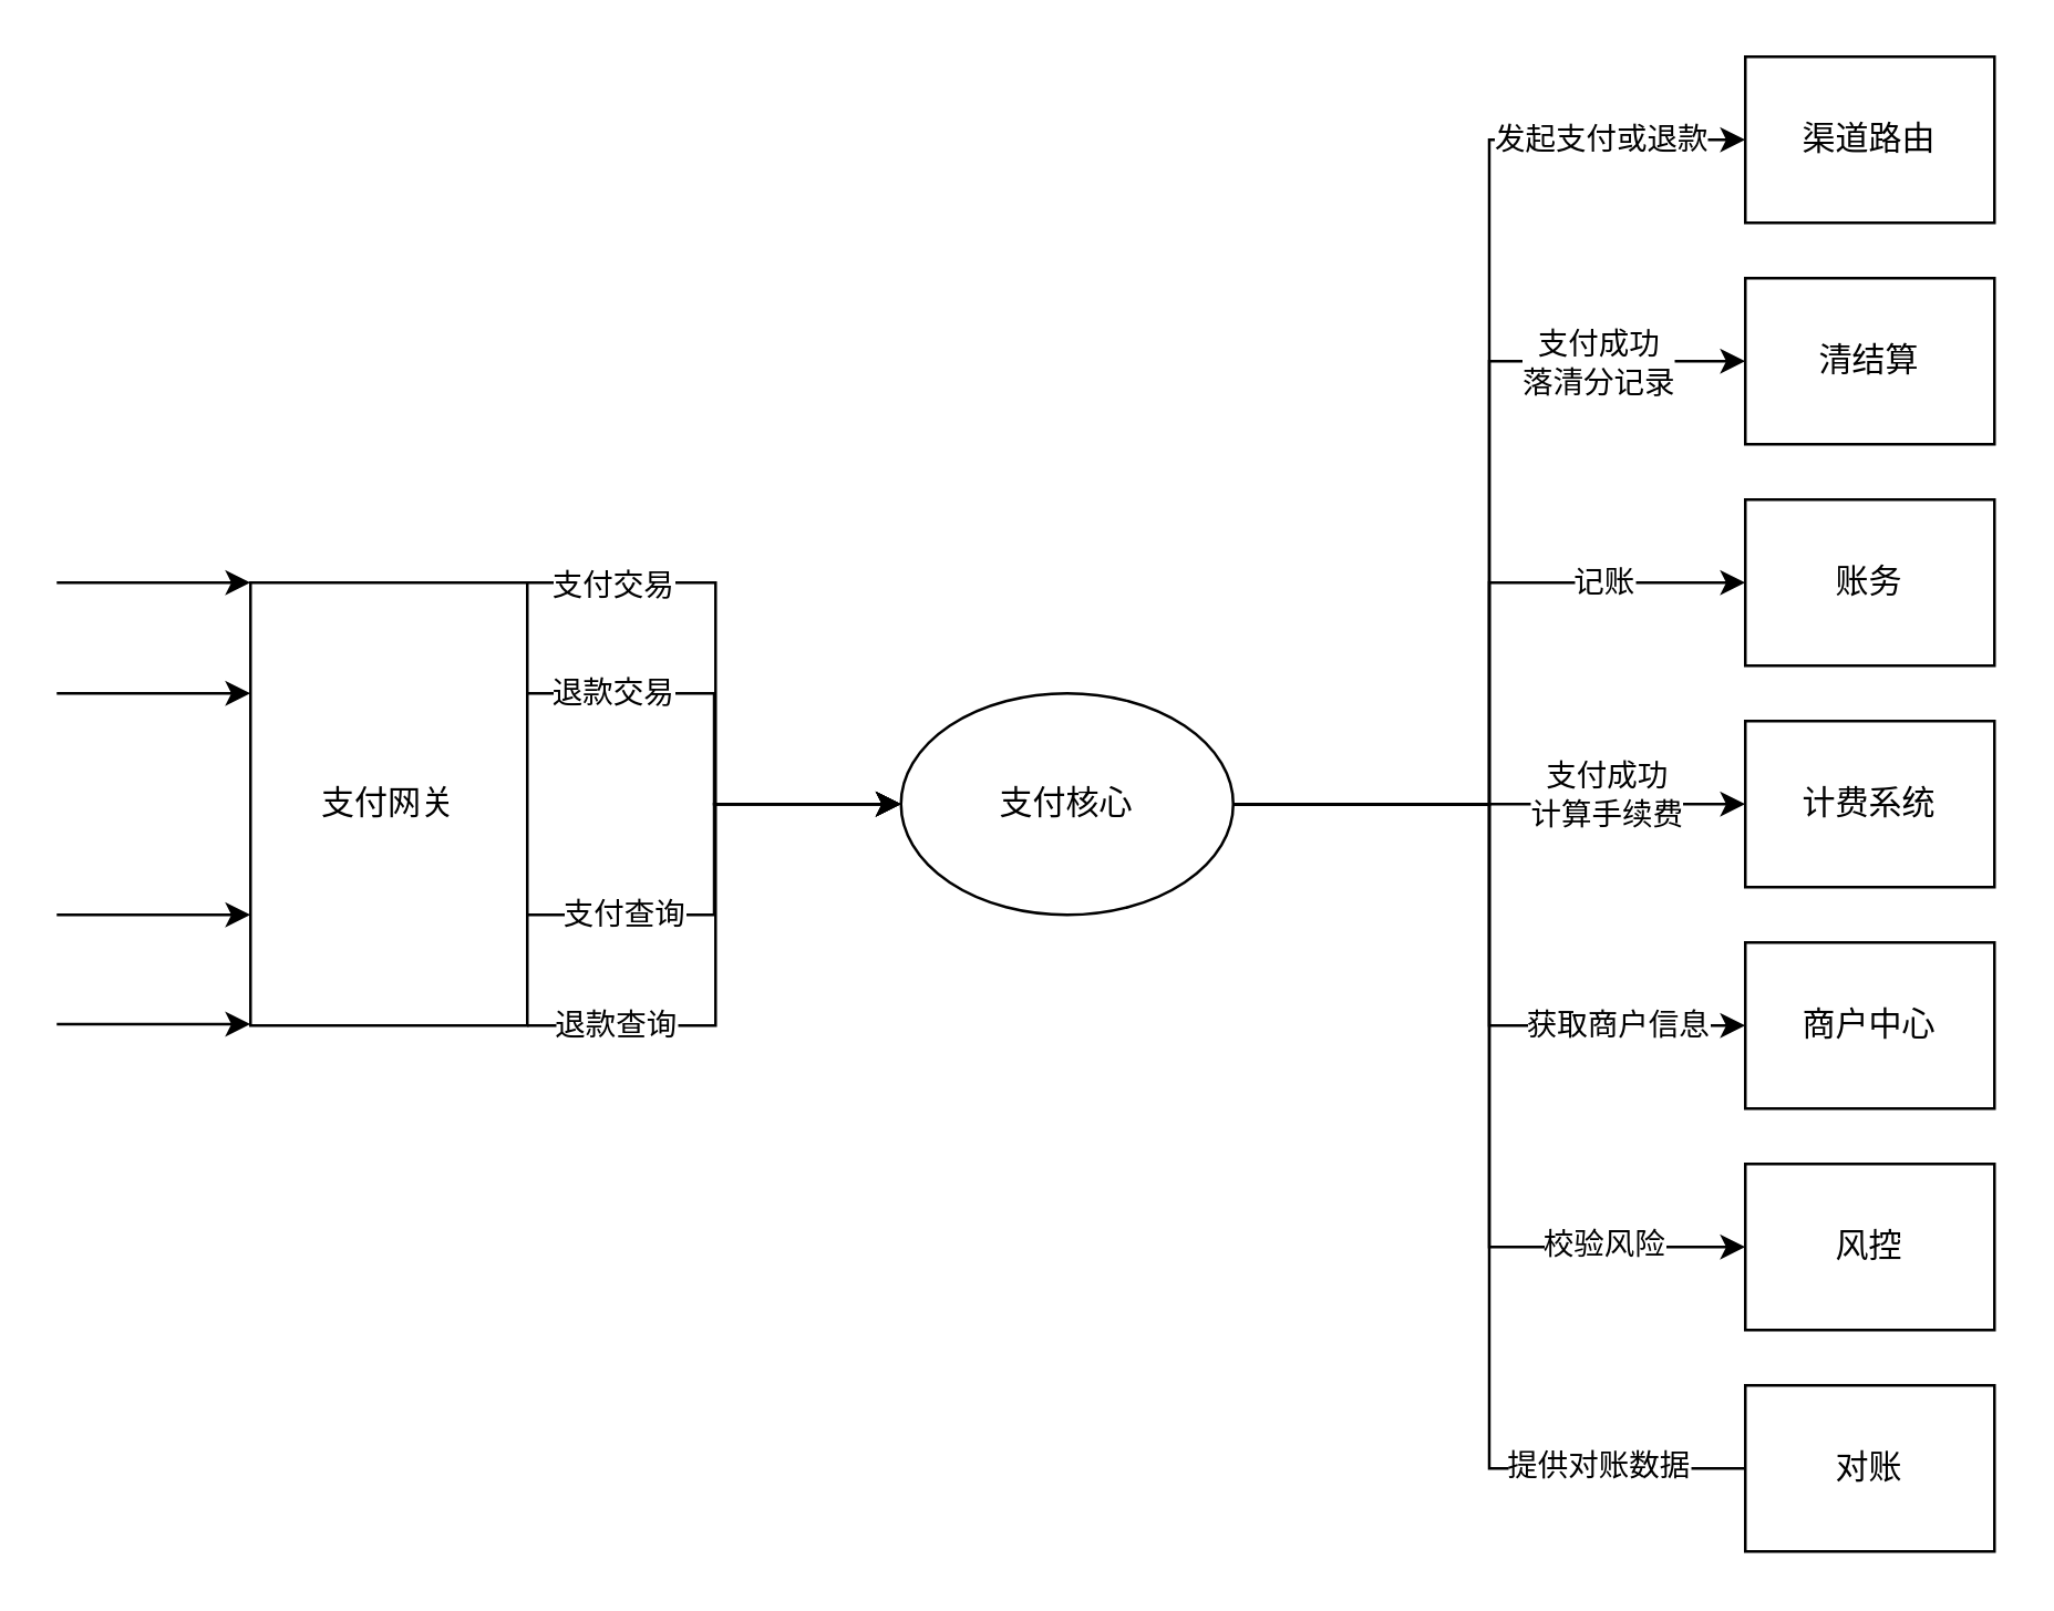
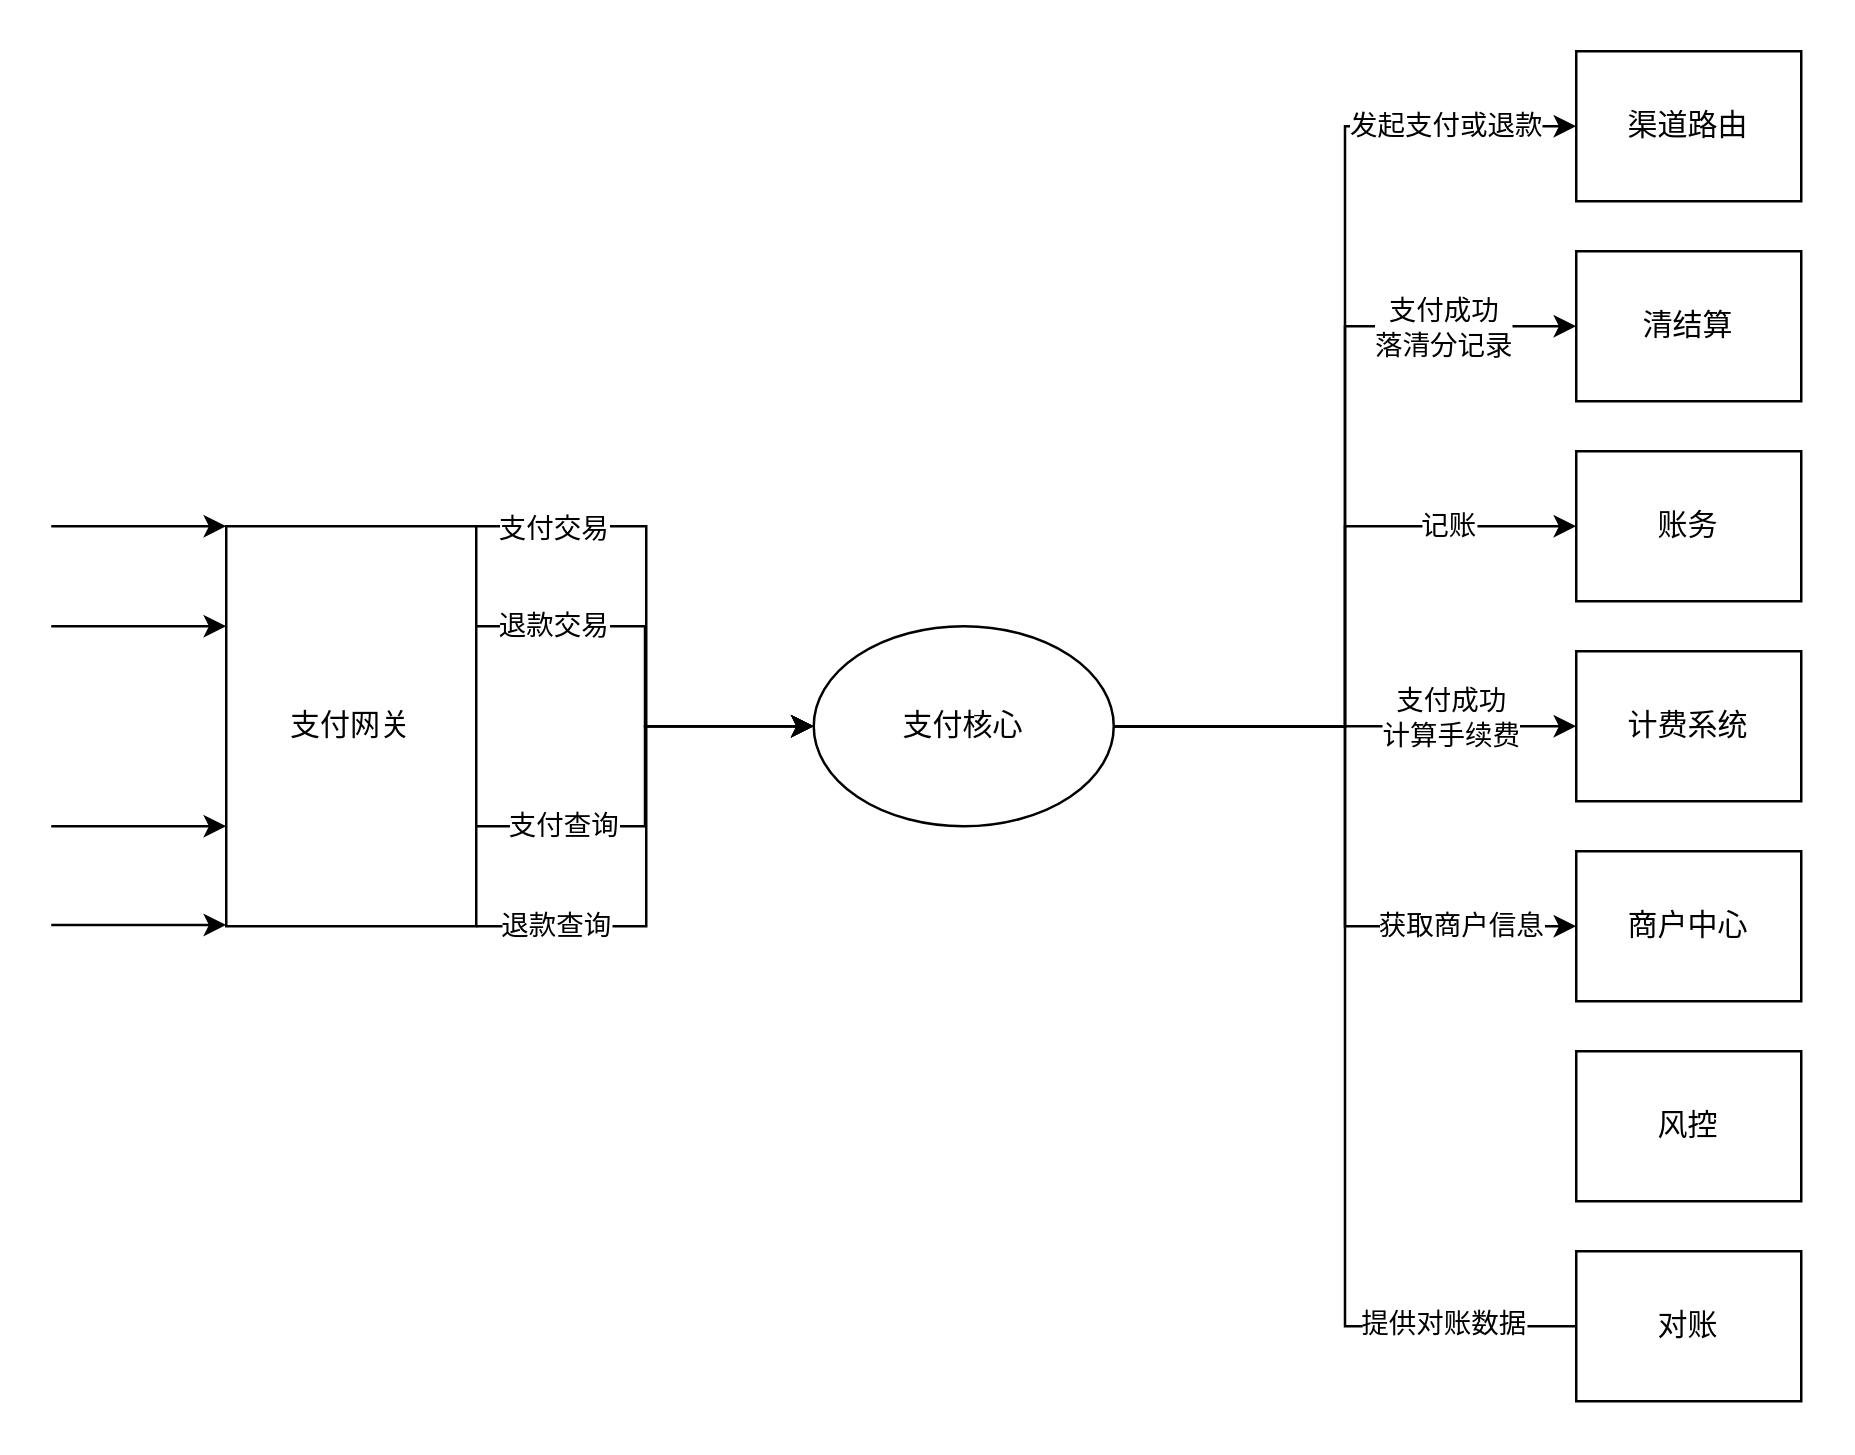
- <mxCell id="21" style="edgeStyle=orthogonalEdgeStyle;rounded=0;orthogonalLoop=1;jettySize=auto;html=1;exitX=1;exitY=0.5;exitDx=0;exitDy=0;entryX=0;entryY=0.5;entryDx=0;entryDy=0;" edge="1" parent="1" source="25" target="31"><mxGeometry relative="1" as="geometry" /></mxCell>
- <mxCell id="22" value="校验风险" style="edgeLabel;html=1;align=center;verticalAlign=middle;resizable=0;points=[];" vertex="1" connectable="0" parent="21"><mxGeometry x="0.699" y="2" relative="1" as="geometry"><mxPoint as="offset" /></mxGeometry></mxCell>
